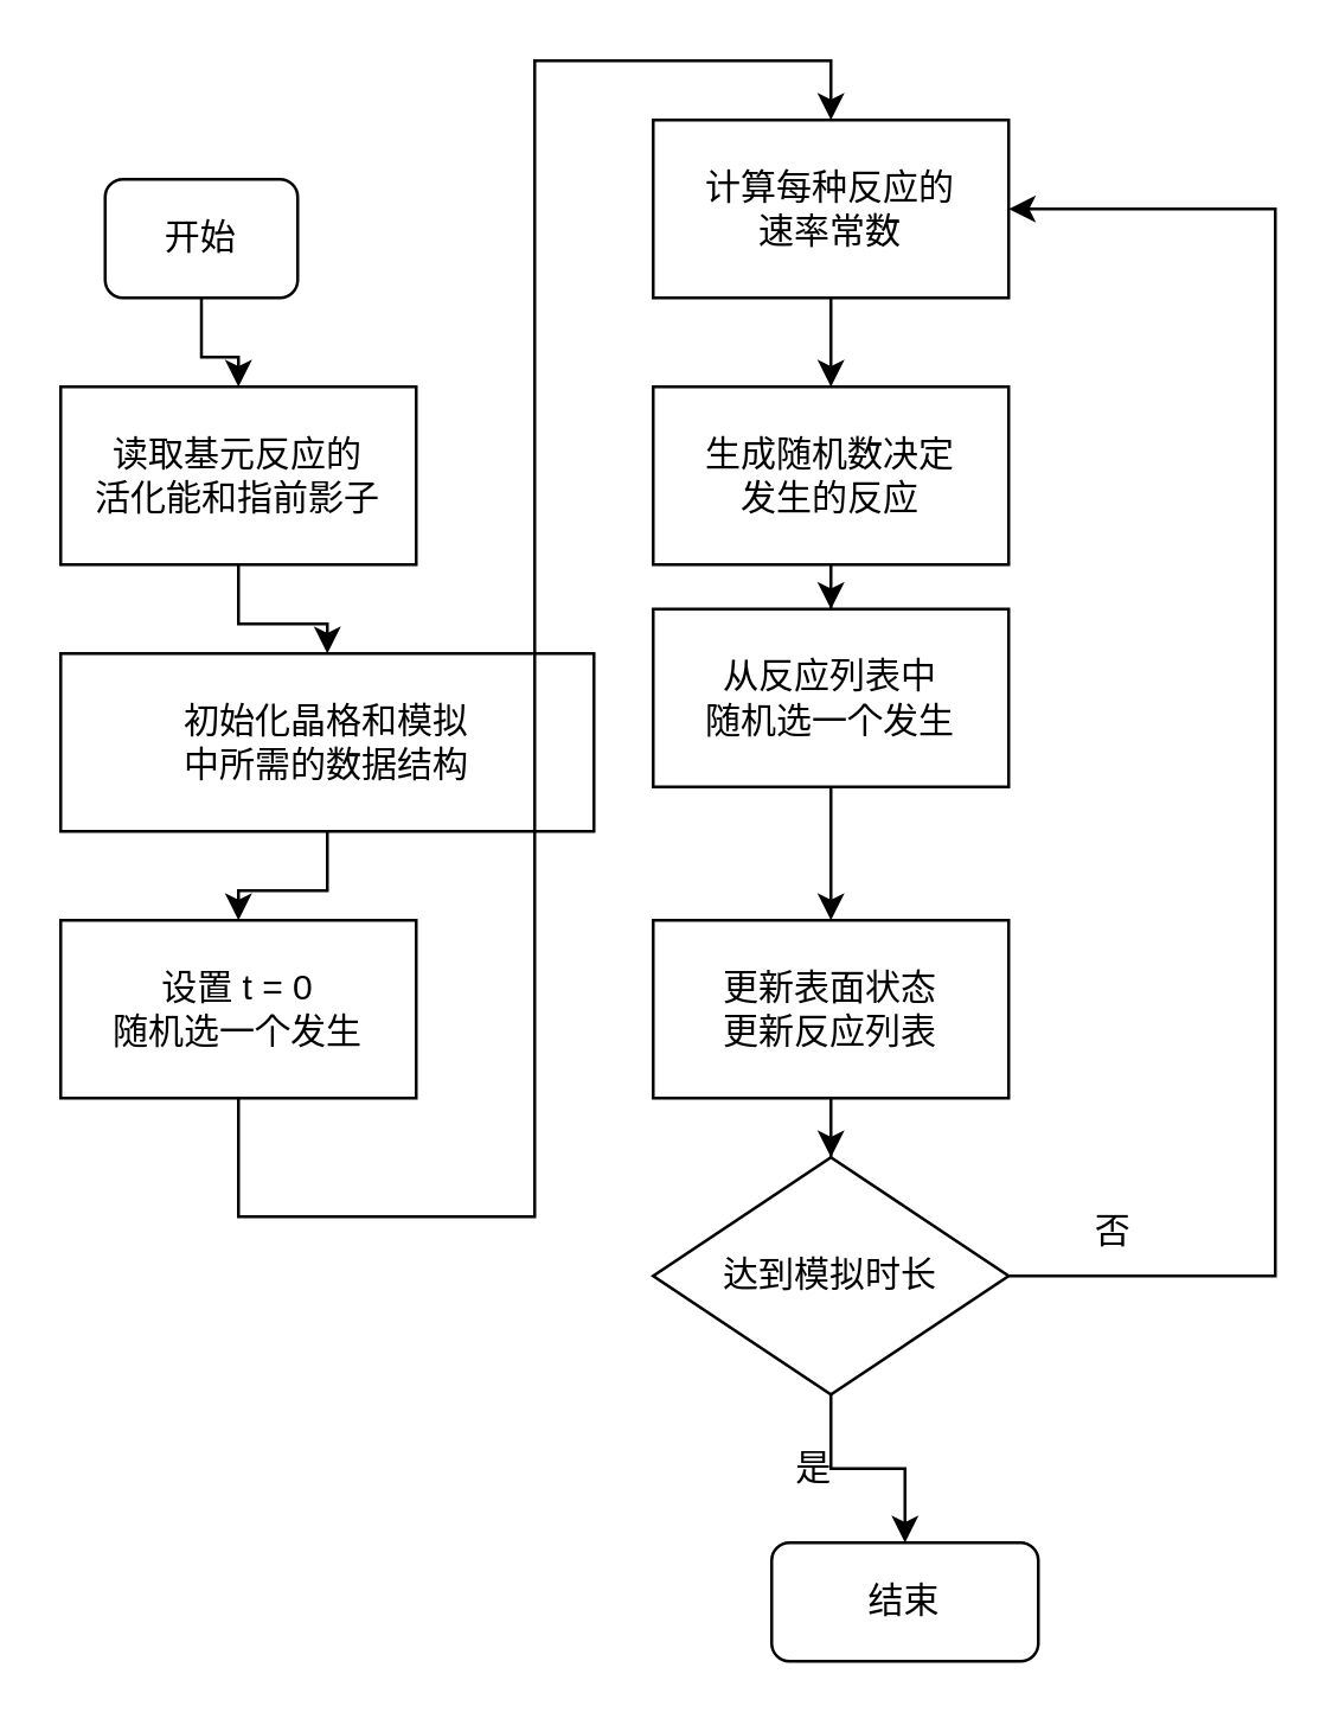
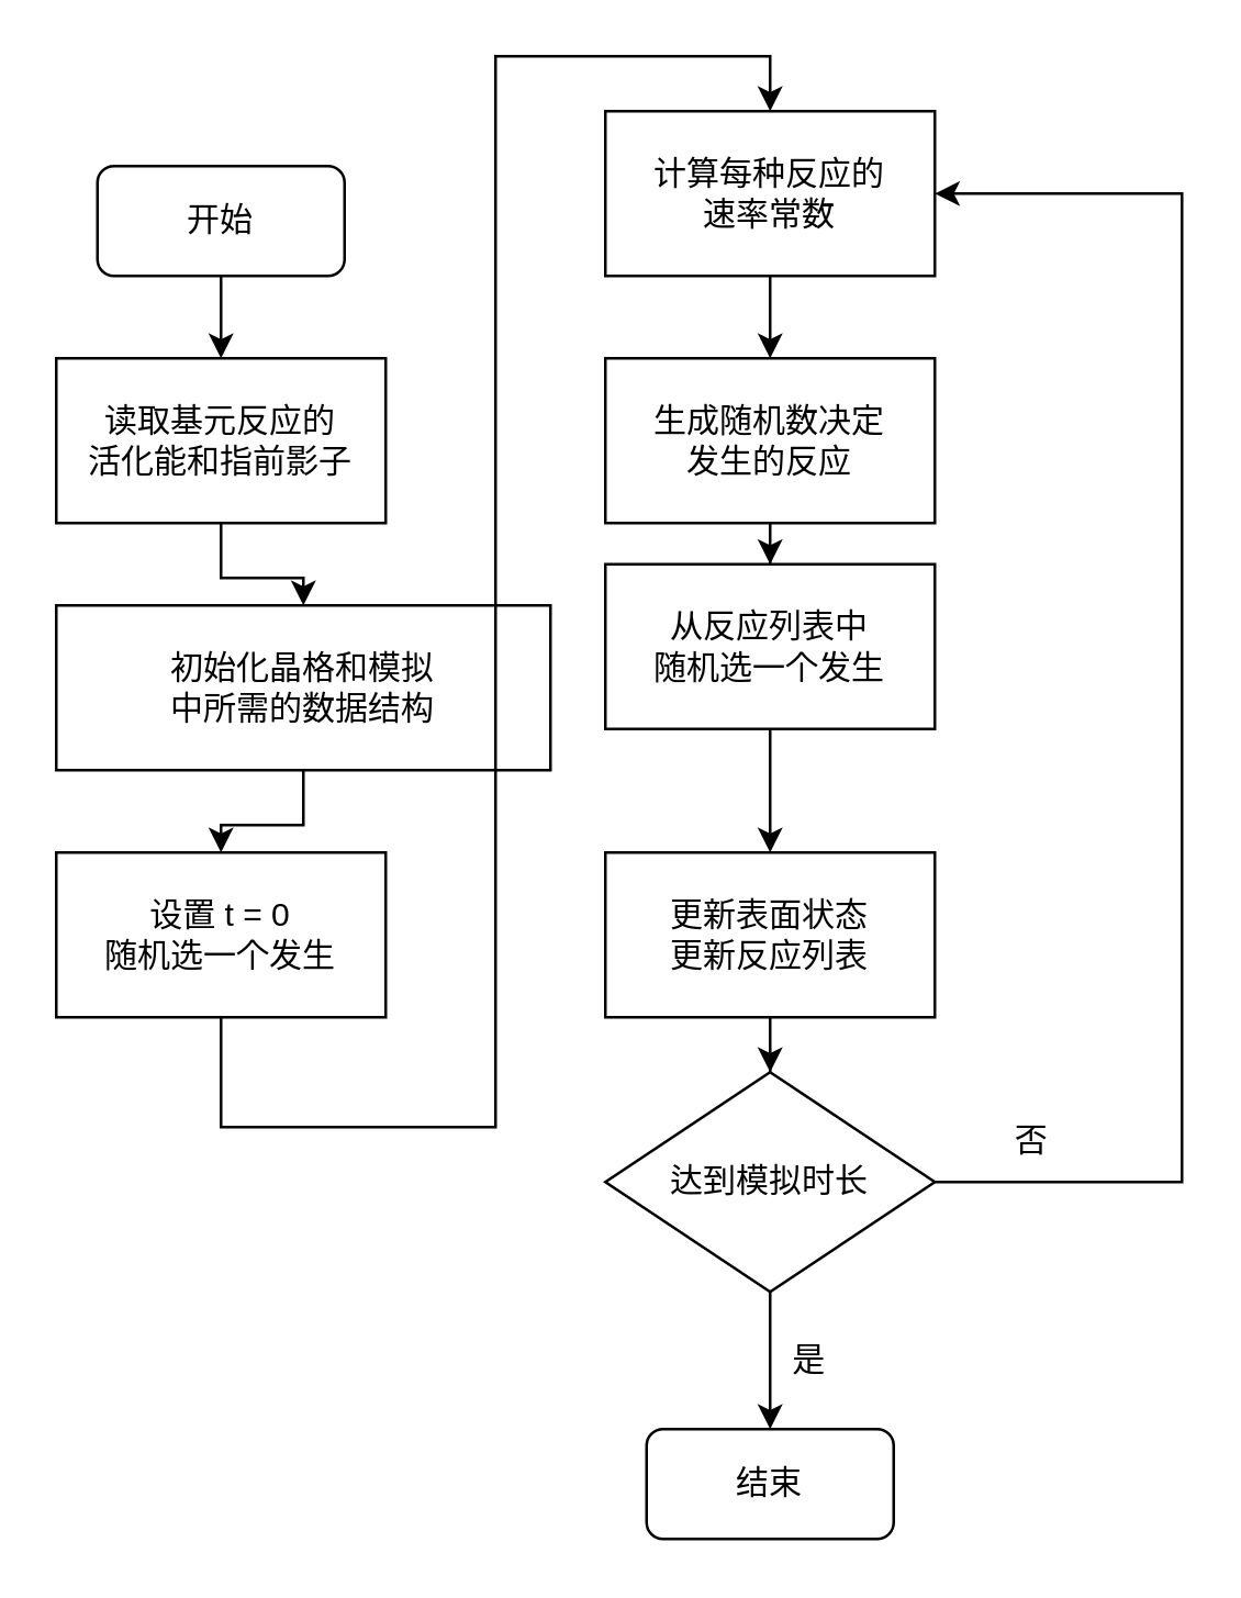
- <mxCell id="3" value="开始" style="rounded=1;whiteSpace=wrap;html=1;" vertex="1" parent="1"><mxGeometry x="35" y="60" width="65" height="40" as="geometry" /></mxCell>
+ <mxCell id="3" value="开始" style="rounded=1;whiteSpace=wrap;html=1;" vertex="1" parent="1"><mxGeometry x="35" y="60" width="90" height="40" as="geometry" /></mxCell>
- <mxCell id="23" value="是" style="text;html=1;align=center;verticalAlign=middle;resizable=0;points=[];autosize=1;strokeColor=none;fillColor=none;" vertex="1" parent="1"><mxGeometry x="254" y="480" width="40" height="30" as="geometry" /></mxCell>
+ <mxCell id="23" value="是" style="text;html=1;align=center;verticalAlign=middle;resizable=0;points=[];autosize=1;strokeColor=none;fillColor=none;" vertex="1" parent="1"><mxGeometry x="274" y="480" width="40" height="30" as="geometry" /></mxCell>
- <mxCell id="22" value="结束" style="rounded=1;whiteSpace=wrap;html=1;" vertex="1" parent="1"><mxGeometry x="260" y="520" width="90" height="40" as="geometry" /></mxCell>
+ <mxCell id="22" value="结束" style="rounded=1;whiteSpace=wrap;html=1;" vertex="1" parent="1"><mxGeometry x="235" y="520" width="90" height="40" as="geometry" /></mxCell>
